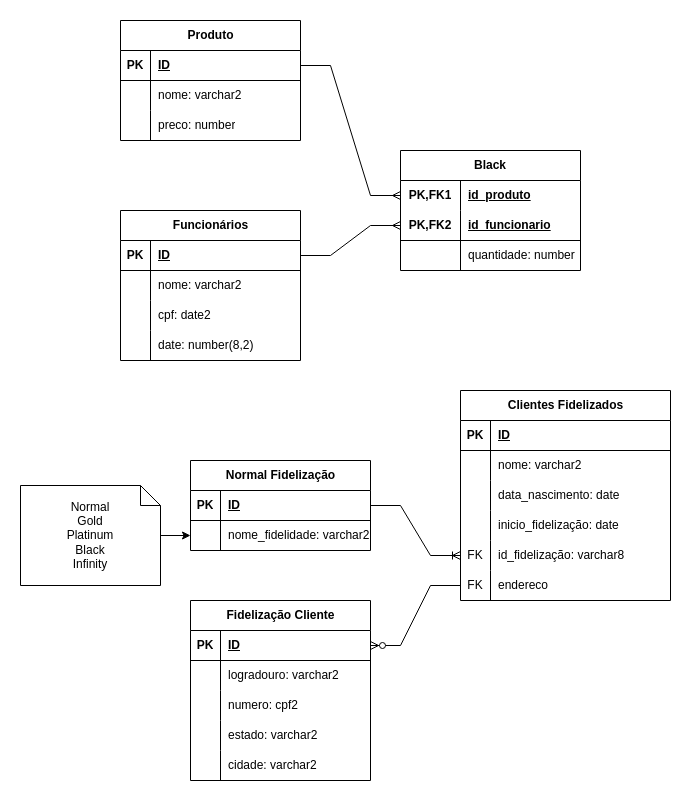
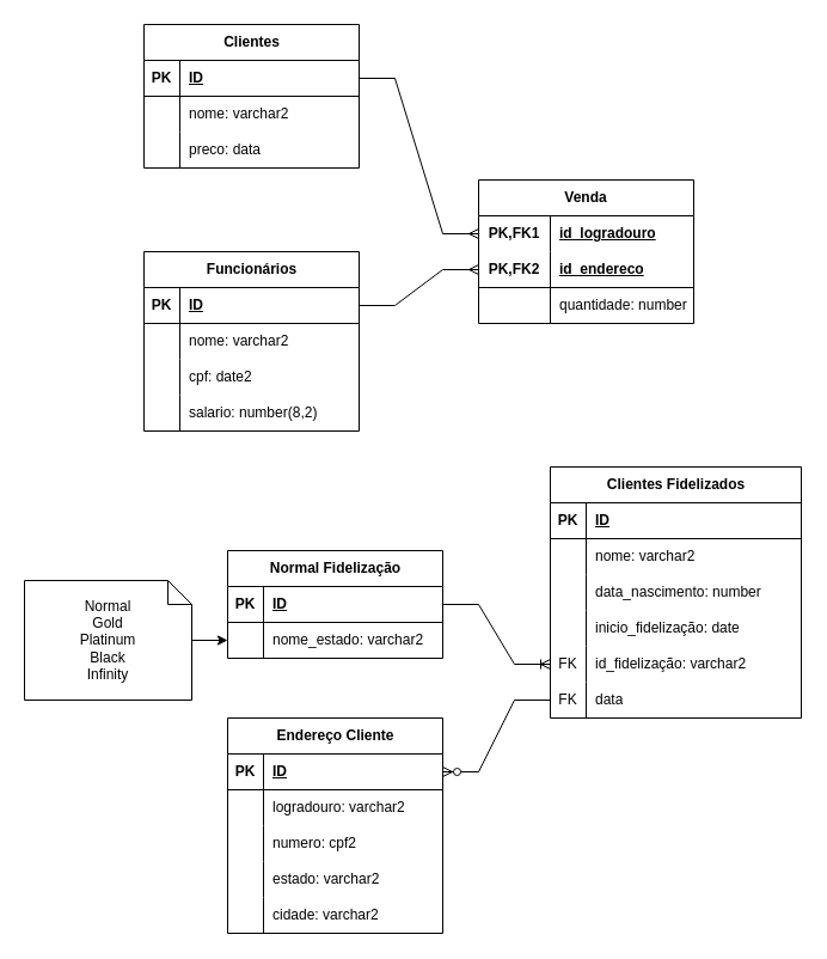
- <mxCell id="2" value="Produto" style="shape=table;startSize=30;container=1;collapsible=1;childLayout=tableLayout;fixedRows=1;rowLines=0;fontStyle=1;align=center;resizeLast=1;html=1;" vertex="1" parent="1"><mxGeometry x="120" y="20" width="180" height="120" as="geometry" /></mxCell>
+ <mxCell id="2" value="Clientes" style="shape=table;startSize=30;container=1;collapsible=1;childLayout=tableLayout;fixedRows=1;rowLines=0;fontStyle=1;align=center;resizeLast=1;html=1;" vertex="1" parent="1"><mxGeometry x="120" y="20" width="180" height="120" as="geometry" /></mxCell>
- <mxCell id="11" value="preco: number" style="shape=partialRectangle;connectable=0;fillColor=none;top=0;left=0;bottom=0;right=0;align=left;spacingLeft=6;overflow=hidden;whiteSpace=wrap;html=1;" vertex="1" parent="9"><mxGeometry x="30" width="150" height="30" as="geometry"><mxRectangle width="150" height="30" as="alternateBounds" /></mxGeometry></mxCell>
+ <mxCell id="11" value="preco: data" style="shape=partialRectangle;connectable=0;fillColor=none;top=0;left=0;bottom=0;right=0;align=left;spacingLeft=6;overflow=hidden;whiteSpace=wrap;html=1;" vertex="1" parent="9"><mxGeometry x="30" width="150" height="30" as="geometry"><mxRectangle width="150" height="30" as="alternateBounds" /></mxGeometry></mxCell>
- <mxCell id="52" value="Black" style="shape=table;startSize=30;container=1;collapsible=1;childLayout=tableLayout;fixedRows=1;rowLines=0;fontStyle=1;align=center;resizeLast=1;html=1;whiteSpace=wrap;" vertex="1" parent="1"><mxGeometry x="400" y="150" width="180" height="120" as="geometry" /></mxCell>
+ <mxCell id="52" value="Venda" style="shape=table;startSize=30;container=1;collapsible=1;childLayout=tableLayout;fixedRows=1;rowLines=0;fontStyle=1;align=center;resizeLast=1;html=1;whiteSpace=wrap;" vertex="1" parent="1"><mxGeometry x="400" y="150" width="180" height="120" as="geometry" /></mxCell>
- <mxCell id="55" value="id_produto" style="shape=partialRectangle;connectable=0;fillColor=none;top=0;left=0;bottom=0;right=0;align=left;spacingLeft=6;fontStyle=5;overflow=hidden;html=1;whiteSpace=wrap;" vertex="1" parent="53"><mxGeometry x="60" width="120" height="30" as="geometry"><mxRectangle width="120" height="30" as="alternateBounds" /></mxGeometry></mxCell>
+ <mxCell id="55" value="id_logradouro" style="shape=partialRectangle;connectable=0;fillColor=none;top=0;left=0;bottom=0;right=0;align=left;spacingLeft=6;fontStyle=5;overflow=hidden;html=1;whiteSpace=wrap;" vertex="1" parent="53"><mxGeometry x="60" width="120" height="30" as="geometry"><mxRectangle width="120" height="30" as="alternateBounds" /></mxGeometry></mxCell>
- <mxCell id="58" value="id_funcionario" style="shape=partialRectangle;connectable=0;fillColor=none;top=0;left=0;bottom=0;right=0;align=left;spacingLeft=6;fontStyle=5;overflow=hidden;html=1;whiteSpace=wrap;" vertex="1" parent="56"><mxGeometry x="60" width="120" height="30" as="geometry"><mxRectangle width="120" height="30" as="alternateBounds" /></mxGeometry></mxCell>
+ <mxCell id="58" value="id_endereco" style="shape=partialRectangle;connectable=0;fillColor=none;top=0;left=0;bottom=0;right=0;align=left;spacingLeft=6;fontStyle=5;overflow=hidden;html=1;whiteSpace=wrap;" vertex="1" parent="56"><mxGeometry x="60" width="120" height="30" as="geometry"><mxRectangle width="120" height="30" as="alternateBounds" /></mxGeometry></mxCell>
- <mxCell id="24" value="&lt;div&gt;date: number(8,2)&lt;/div&gt;" style="shape=partialRectangle;connectable=0;fillColor=none;top=0;left=0;bottom=0;right=0;align=left;spacingLeft=6;overflow=hidden;whiteSpace=wrap;html=1;" vertex="1" parent="22"><mxGeometry x="30" width="150" height="30" as="geometry"><mxRectangle width="150" height="30" as="alternateBounds" /></mxGeometry></mxCell>
+ <mxCell id="24" value="&lt;div&gt;salario: number(8,2)&lt;/div&gt;" style="shape=partialRectangle;connectable=0;fillColor=none;top=0;left=0;bottom=0;right=0;align=left;spacingLeft=6;overflow=hidden;whiteSpace=wrap;html=1;" vertex="1" parent="22"><mxGeometry x="30" width="150" height="30" as="geometry"><mxRectangle width="150" height="30" as="alternateBounds" /></mxGeometry></mxCell>
- <mxCell id="34" value="data_nascimento: date" style="shape=partialRectangle;connectable=0;fillColor=none;top=0;left=0;bottom=0;right=0;align=left;spacingLeft=6;overflow=hidden;whiteSpace=wrap;html=1;" vertex="1" parent="32"><mxGeometry x="30" width="180" height="30" as="geometry"><mxRectangle width="180" height="30" as="alternateBounds" /></mxGeometry></mxCell>
+ <mxCell id="34" value="data_nascimento: number" style="shape=partialRectangle;connectable=0;fillColor=none;top=0;left=0;bottom=0;right=0;align=left;spacingLeft=6;overflow=hidden;whiteSpace=wrap;html=1;" vertex="1" parent="32"><mxGeometry x="30" width="180" height="30" as="geometry"><mxRectangle width="180" height="30" as="alternateBounds" /></mxGeometry></mxCell>
- <mxCell id="50" value="nome_fidelidade: varchar2" style="shape=partialRectangle;connectable=0;fillColor=none;top=0;left=0;bottom=0;right=0;align=left;spacingLeft=6;overflow=hidden;whiteSpace=wrap;html=1;" vertex="1" parent="48"><mxGeometry x="30" width="150" height="30" as="geometry"><mxRectangle width="150" height="30" as="alternateBounds" /></mxGeometry></mxCell>
+ <mxCell id="50" value="nome_estado: varchar2" style="shape=partialRectangle;connectable=0;fillColor=none;top=0;left=0;bottom=0;right=0;align=left;spacingLeft=6;overflow=hidden;whiteSpace=wrap;html=1;" vertex="1" parent="48"><mxGeometry x="30" width="150" height="30" as="geometry"><mxRectangle width="150" height="30" as="alternateBounds" /></mxGeometry></mxCell>
- <mxCell id="40" value="id_fidelização: varchar8 " style="shape=partialRectangle;connectable=0;fillColor=none;top=0;left=0;bottom=0;right=0;align=left;spacingLeft=6;overflow=hidden;whiteSpace=wrap;html=1;" vertex="1" parent="38"><mxGeometry x="30" width="180" height="30" as="geometry"><mxRectangle width="180" height="30" as="alternateBounds" /></mxGeometry></mxCell>
+ <mxCell id="40" value="id_fidelização: varchar2 " style="shape=partialRectangle;connectable=0;fillColor=none;top=0;left=0;bottom=0;right=0;align=left;spacingLeft=6;overflow=hidden;whiteSpace=wrap;html=1;" vertex="1" parent="38"><mxGeometry x="30" width="180" height="30" as="geometry"><mxRectangle width="180" height="30" as="alternateBounds" /></mxGeometry></mxCell>
- <mxCell id="43" value="endereco" style="shape=partialRectangle;connectable=0;fillColor=none;top=0;left=0;bottom=0;right=0;align=left;spacingLeft=6;overflow=hidden;whiteSpace=wrap;html=1;" vertex="1" parent="41"><mxGeometry x="30" width="180" height="30" as="geometry"><mxRectangle width="180" height="30" as="alternateBounds" /></mxGeometry></mxCell>
+ <mxCell id="43" value="data" style="shape=partialRectangle;connectable=0;fillColor=none;top=0;left=0;bottom=0;right=0;align=left;spacingLeft=6;overflow=hidden;whiteSpace=wrap;html=1;" vertex="1" parent="41"><mxGeometry x="30" width="180" height="30" as="geometry"><mxRectangle width="180" height="30" as="alternateBounds" /></mxGeometry></mxCell>
- <mxCell id="66" value="Fidelização Cliente" style="shape=table;startSize=30;container=1;collapsible=1;childLayout=tableLayout;fixedRows=1;rowLines=0;fontStyle=1;align=center;resizeLast=1;html=1;" vertex="1" parent="1"><mxGeometry x="190" y="600" width="180" height="180" as="geometry" /></mxCell>
+ <mxCell id="66" value="Endereço Cliente" style="shape=table;startSize=30;container=1;collapsible=1;childLayout=tableLayout;fixedRows=1;rowLines=0;fontStyle=1;align=center;resizeLast=1;html=1;" vertex="1" parent="1"><mxGeometry x="190" y="600" width="180" height="180" as="geometry" /></mxCell>
